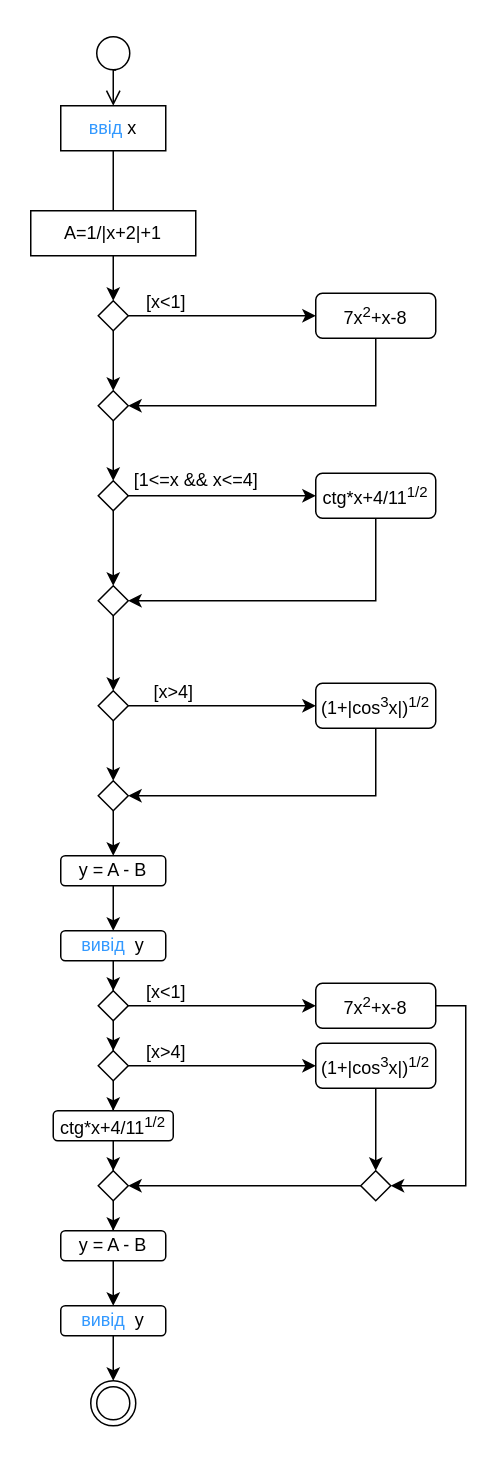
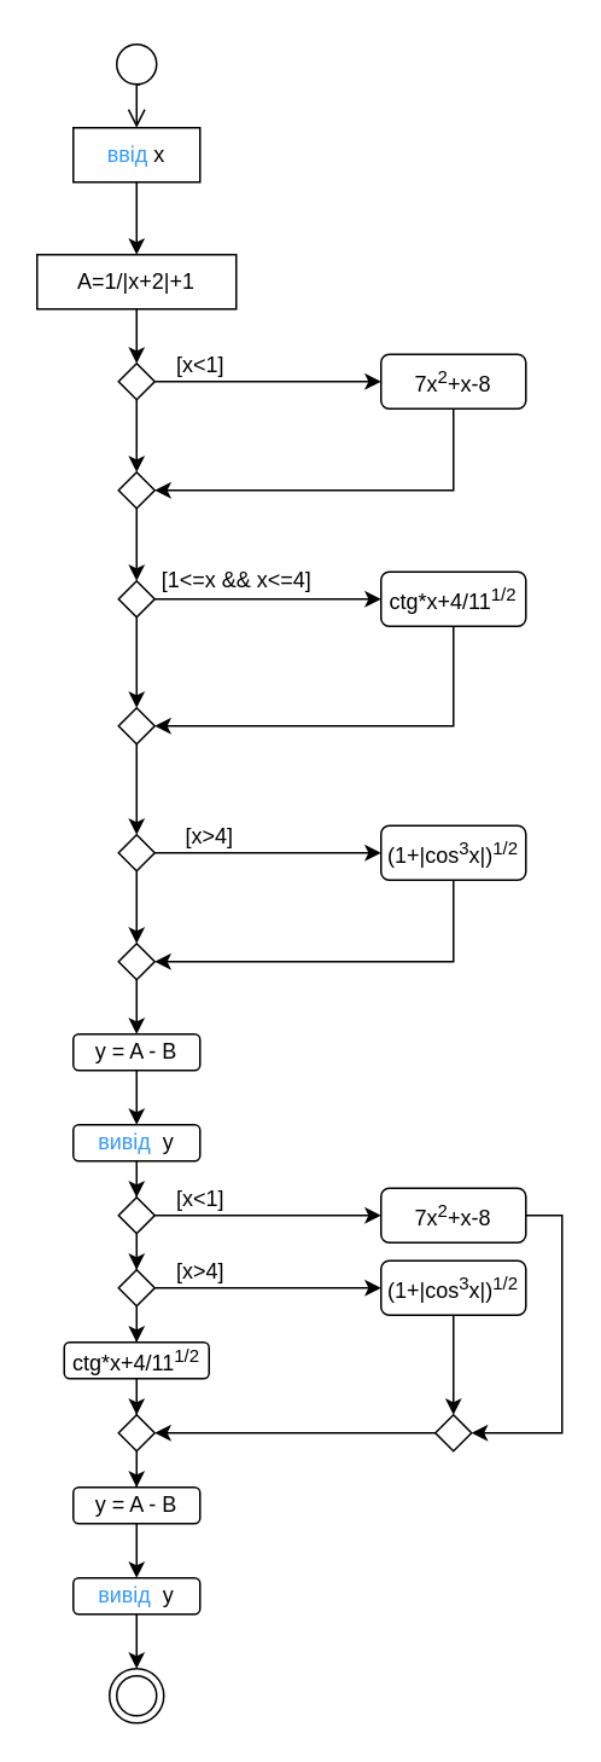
- <mxCell id="4" value="" style="edgeStyle=orthogonalEdgeStyle;rounded=0;orthogonalLoop=1;jettySize=auto;html=1;endArrow=none;" edge="1" parent="1" source="5" target="7"><mxGeometry relative="1" as="geometry" /></mxCell>
+ <mxCell id="4" value="" style="edgeStyle=orthogonalEdgeStyle;rounded=0;orthogonalLoop=1;jettySize=auto;html=1;" edge="1" parent="1" source="5" target="7"><mxGeometry relative="1" as="geometry" /></mxCell>
